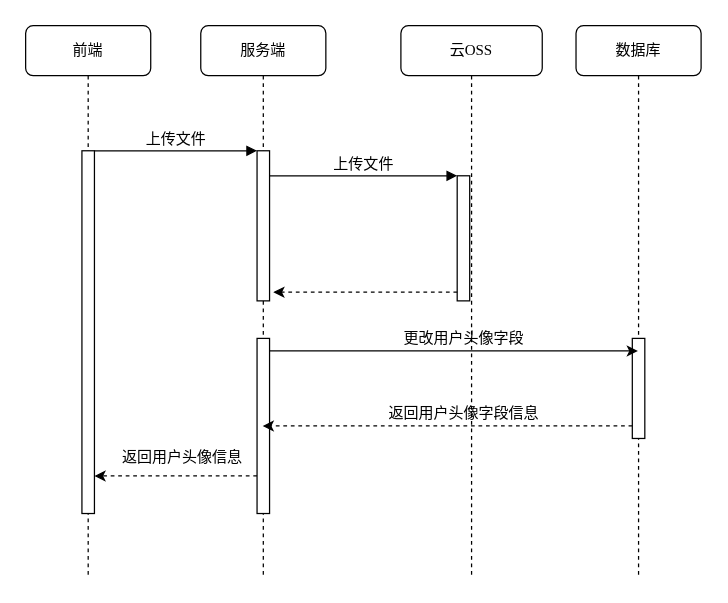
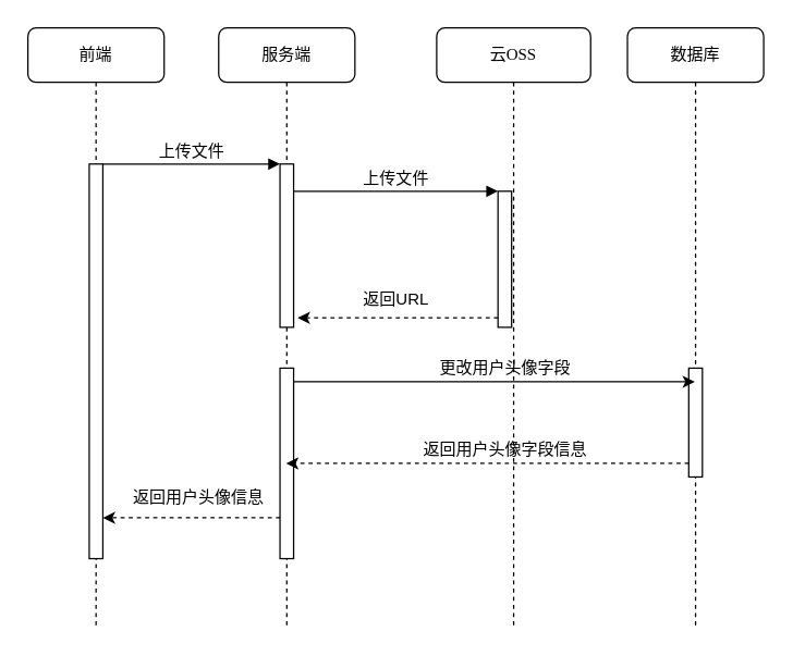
+ <mxCell id="16" value="返回URL" style="text;html=1;align=center;verticalAlign=middle;resizable=0;points=[];autosize=1;" vertex="1" parent="1"><mxGeometry x="260" y="210" width="60" height="20" as="geometry" /></mxCell>
